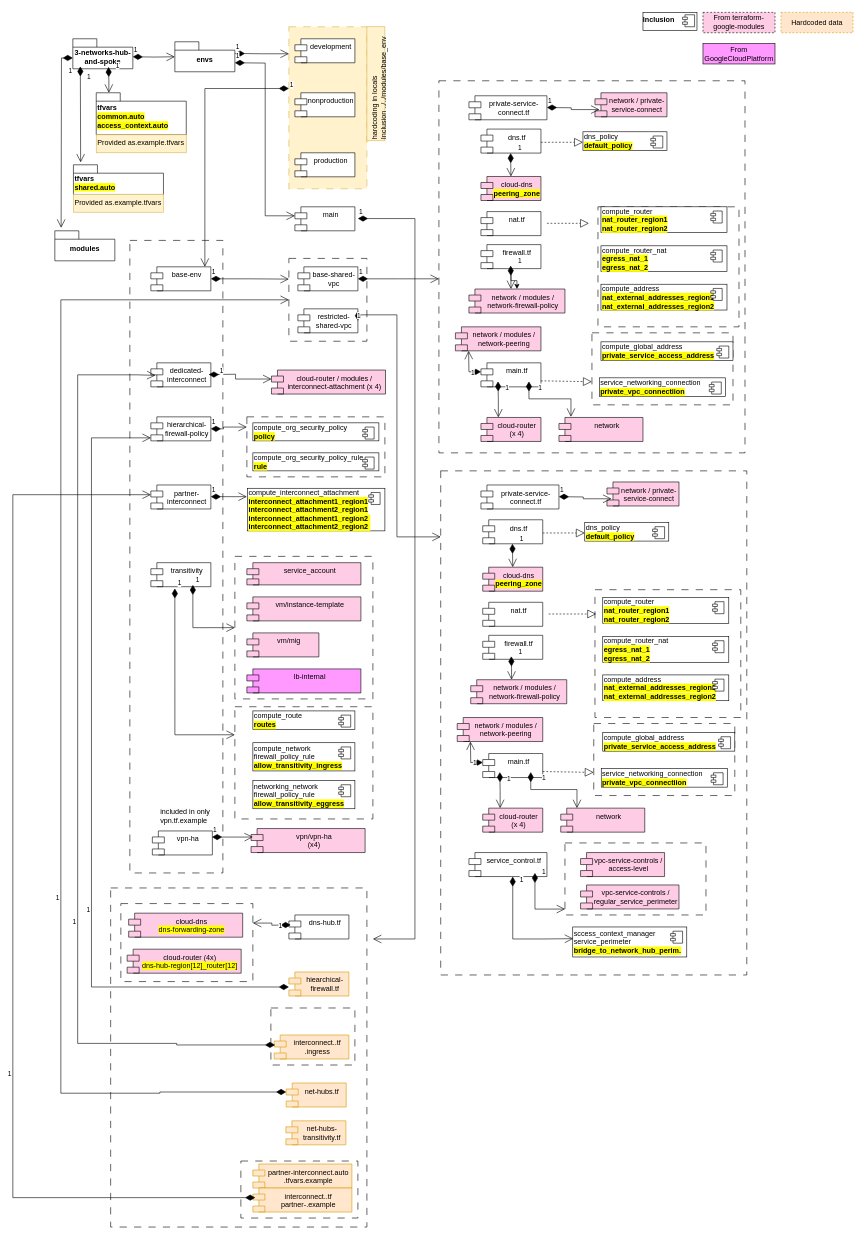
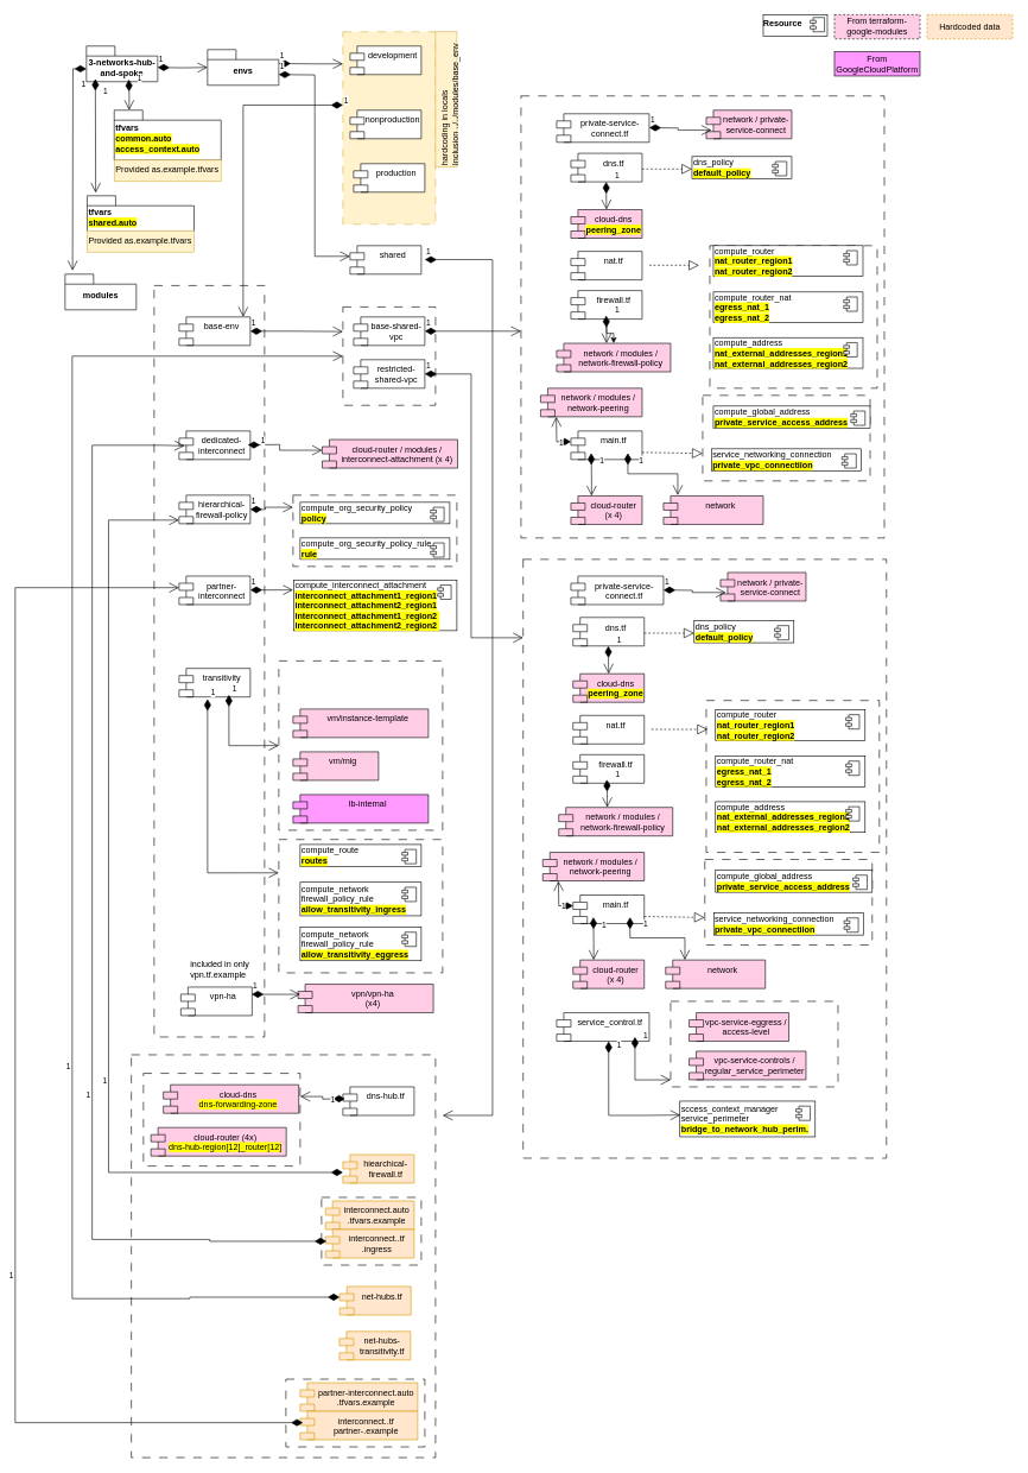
- <mxCell id="69" value="&lt;p style=&quot;margin: 6px 0px 0px;&quot;&gt;&lt;b&gt;Inclusion&lt;/b&gt;&lt;/p&gt;" style="align=left;overflow=fill;html=1;dropTarget=0;whiteSpace=wrap;" parent="1" vertex="1"><mxGeometry x="1070.86" y="20" width="90" height="30" as="geometry" /></mxCell>
+ <mxCell id="69" value="&lt;p style=&quot;margin: 6px 0px 0px;&quot;&gt;&lt;b&gt;Resource&lt;/b&gt;&lt;/p&gt;" style="align=left;overflow=fill;html=1;dropTarget=0;whiteSpace=wrap;" parent="1" vertex="1"><mxGeometry x="1070.86" y="20" width="90" height="30" as="geometry" /></mxCell>
- <mxCell id="20" value="production" style="shape=module;align=left;spacingLeft=20;align=center;verticalAlign=top;whiteSpace=wrap;html=1;" parent="1" vertex="1"><mxGeometry x="490.86" y="254" width="100" height="40" as="geometry" /></mxCell>
+ <mxCell id="20" value="production" style="shape=module;align=left;spacingLeft=20;align=center;verticalAlign=top;whiteSpace=wrap;html=1;" parent="1" vertex="1"><mxGeometry x="495.86" y="229" width="100" height="40" as="geometry" /></mxCell>
- <mxCell id="21" value="main" style="shape=module;align=left;spacingLeft=20;align=center;verticalAlign=top;whiteSpace=wrap;html=1;" parent="1" vertex="1"><mxGeometry x="490.86" y="344" width="100" height="40" as="geometry" /></mxCell>
+ <mxCell id="21" value="shared" style="shape=module;align=left;spacingLeft=20;align=center;verticalAlign=top;whiteSpace=wrap;html=1;" parent="1" vertex="1"><mxGeometry x="490.86" y="344" width="100" height="40" as="geometry" /></mxCell>
- <mxCell id="38" value="restricted-shared-vpc" style="shape=module;align=left;spacingLeft=20;align=center;verticalAlign=top;whiteSpace=wrap;html=1;" parent="1" vertex="1"><mxGeometry x="495.86" y="514" width="100" height="40" as="geometry" /></mxCell>
+ <mxCell id="38" value="restricted-shared-vpc" style="shape=module;align=left;spacingLeft=20;align=center;verticalAlign=top;whiteSpace=wrap;html=1;" parent="1" vertex="1"><mxGeometry x="495.86" y="504" width="100" height="40" as="geometry" /></mxCell>
- <mxCell id="119" value="service_account" style="shape=module;align=left;spacingLeft=20;align=center;verticalAlign=top;whiteSpace=wrap;html=1;fillColor=#FFCCE6;" parent="1" vertex="1"><mxGeometry x="410.86" y="937" width="190" height="37" as="geometry" /></mxCell>
- <mxCell id="128" value="networking_network firewall_policy_rule&lt;br&gt;&lt;b style=&quot;background-color: rgb(255, 255, 0);&quot;&gt;allow_transitivity_eggress&lt;/b&gt;" style="html=1;dropTarget=0;whiteSpace=wrap;align=left;" parent="1" vertex="1"><mxGeometry x="420.86" y="1300" width="170" height="47" as="geometry" /></mxCell>
+ <mxCell id="128" value="compute_network firewall_policy_rule&lt;br&gt;&lt;b style=&quot;background-color: rgb(255, 255, 0);&quot;&gt;allow_transitivity_eggress&lt;/b&gt;" style="html=1;dropTarget=0;whiteSpace=wrap;align=left;" parent="1" vertex="1"><mxGeometry x="420.86" y="1300" width="170" height="47" as="geometry" /></mxCell>
- <mxCell id="143" value="vpc-service-controls / access-level" style="shape=module;align=left;spacingLeft=20;align=center;verticalAlign=top;whiteSpace=wrap;html=1;fillColor=#FFCCE6;" parent="1" vertex="1"><mxGeometry x="966.86" y="1420" width="140" height="40" as="geometry" /></mxCell>
+ <mxCell id="143" value="vpc-service-eggress / access-level" style="shape=module;align=left;spacingLeft=20;align=center;verticalAlign=top;whiteSpace=wrap;html=1;fillColor=#FFCCE6;" parent="1" vertex="1"><mxGeometry x="966.86" y="1420" width="140" height="40" as="geometry" /></mxCell>
- <mxCell id="149" value="cloud-dns&lt;br&gt;&lt;span style=&quot;background-color: rgb(255, 255, 0);&quot;&gt;dns-forwarding-zone&lt;/span&gt;" style="shape=module;align=left;spacingLeft=20;align=center;verticalAlign=top;whiteSpace=wrap;html=1;fillColor=#FFCCE6;" parent="1" vertex="1"><mxGeometry x="213.86" y="1521" width="190" height="40" as="geometry" /></mxCell>
+ <mxCell id="149" value="cloud-dns&lt;br&gt;&lt;span style=&quot;background-color: rgb(255, 255, 0);&quot;&gt;dns-forwarding-zone&lt;/span&gt;" style="shape=module;align=left;spacingLeft=20;align=center;verticalAlign=top;whiteSpace=wrap;html=1;fillColor=#FFCCE6;" parent="1" vertex="1"><mxGeometry x="228.86" y="1521" width="190" height="40" as="geometry" /></mxCell>
+ <mxCell id="156" value="interconnect.auto&lt;br&gt;.tfvars.example" style="shape=module;align=left;spacingLeft=20;align=center;verticalAlign=top;whiteSpace=wrap;html=1;fillColor=#ffe6cc;strokeColor=#d79b00;" parent="1" vertex="1"><mxGeometry x="456.36" y="1684" width="124.5" height="40" as="geometry" /></mxCell>
